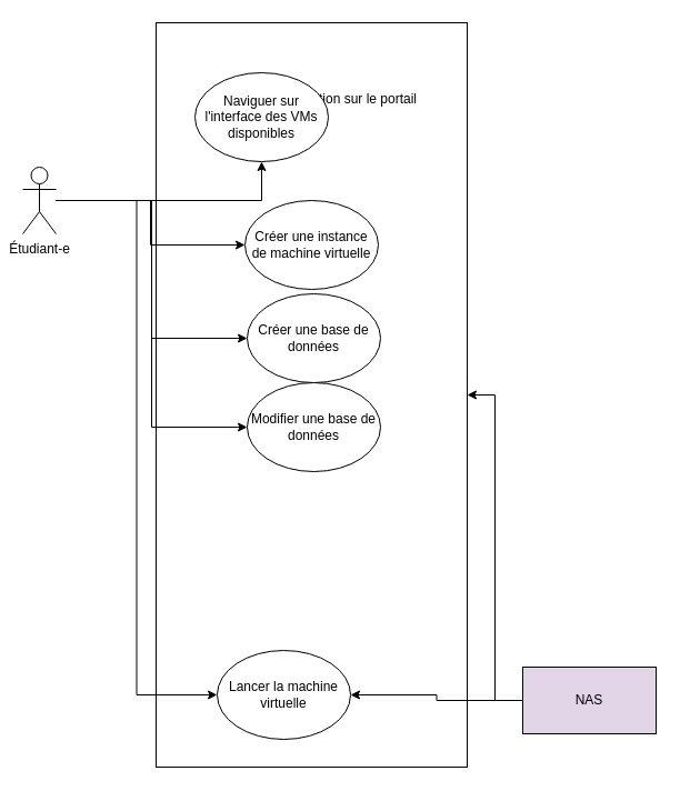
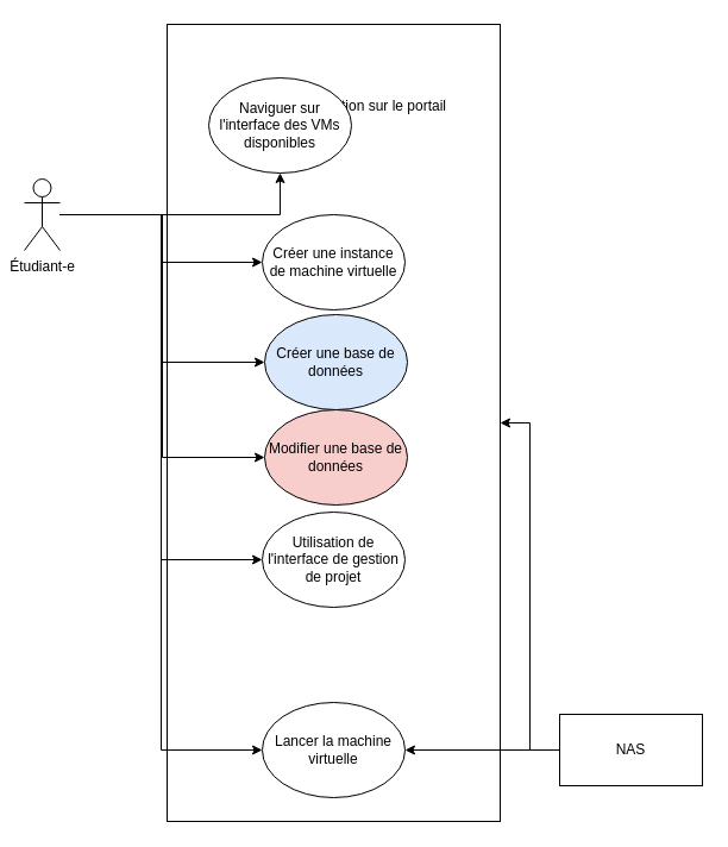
- <mxCell id="11" value="Créer une base de données" style="ellipse;whiteSpace=wrap;html=1;" parent="1" vertex="1"><mxGeometry x="222" y="264" width="120" height="80" as="geometry" /></mxCell>
+ <mxCell id="11" value="Créer une base de données" style="ellipse;whiteSpace=wrap;html=1;fillColor=#dae8fc;" parent="1" vertex="1"><mxGeometry x="222" y="264" width="120" height="80" as="geometry" /></mxCell>
- <mxCell id="17" value="Modifier une base de données" style="ellipse;whiteSpace=wrap;html=1;" parent="1" vertex="1"><mxGeometry x="222" y="344" width="120" height="80" as="geometry" /></mxCell>
+ <mxCell id="17" value="Modifier une base de données" style="ellipse;whiteSpace=wrap;html=1;fillColor=#f8cecc;" parent="1" vertex="1"><mxGeometry x="222" y="344" width="120" height="80" as="geometry" /></mxCell>
+ <mxCell id="6" style="edgeStyle=orthogonalEdgeStyle;rounded=0;orthogonalLoop=1;jettySize=auto;html=1;entryX=0;entryY=0.5;entryDx=0;entryDy=0;" parent="1" source="8" target="12" edge="1"><mxGeometry relative="1" as="geometry" /></mxCell>
+ <mxCell id="12" value="Utilisation de l'interface de gestion de projet" style="ellipse;whiteSpace=wrap;html=1;" parent="1" vertex="1"><mxGeometry x="220" y="430" width="120" height="80" as="geometry" /></mxCell>
- <mxCell id="13" value="Lancer la machine virtuelle" style="ellipse;whiteSpace=wrap;html=1;" parent="1" vertex="1"><mxGeometry x="195" y="585" width="120" height="80" as="geometry" /></mxCell>
+ <mxCell id="13" value="Lancer la machine virtuelle" style="ellipse;whiteSpace=wrap;html=1;" parent="1" vertex="1"><mxGeometry x="220" y="590" width="120" height="80" as="geometry" /></mxCell>
- <mxCell id="16" value="NAS" style="rounded=0;whiteSpace=wrap;html=1;fillColor=#e1d5e7;" parent="1" vertex="1"><mxGeometry x="470" y="600" width="120" height="60" as="geometry" /></mxCell>
+ <mxCell id="16" value="NAS" style="rounded=0;whiteSpace=wrap;html=1;" parent="1" vertex="1"><mxGeometry x="470" y="600" width="120" height="60" as="geometry" /></mxCell>
